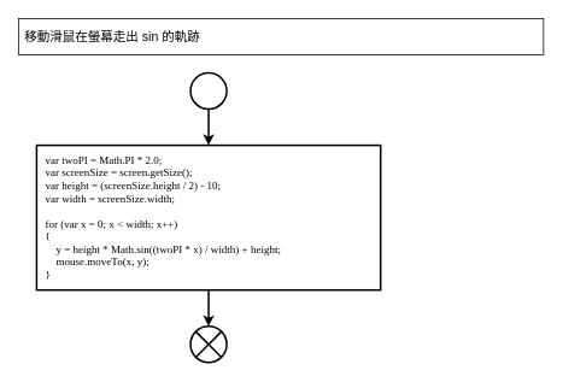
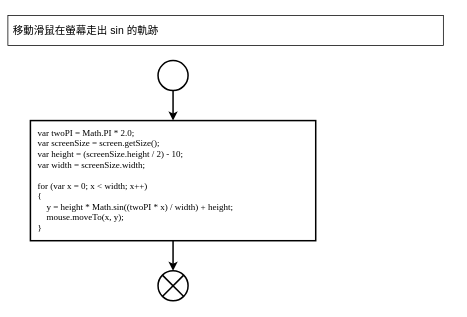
- <mxCell id="7" value="移動滑鼠在螢幕走出 sin 的軌跡" style="text;html=1;strokeColor=default;fillColor=none;align=left;verticalAlign=middle;whiteSpace=wrap;rounded=0;spacingLeft=5;strokeWidth=1;fontSize=14;movable=1;resizable=1;rotatable=1;deletable=1;editable=1;connectable=1;" parent="1" vertex="1"><mxGeometry x="20" y="20" width="580" height="40" as="geometry" /></mxCell>
+ <mxCell id="7" value="移動滑鼠在螢幕走出 sin 的軌跡" style="text;html=1;strokeColor=default;fillColor=none;align=left;verticalAlign=middle;whiteSpace=wrap;rounded=0;spacingLeft=5;strokeWidth=1;fontSize=14;movable=1;resizable=1;rotatable=1;deletable=1;editable=1;connectable=1;" parent="1" vertex="1"><mxGeometry x="10" y="20" width="580" height="40" as="geometry" /></mxCell>
